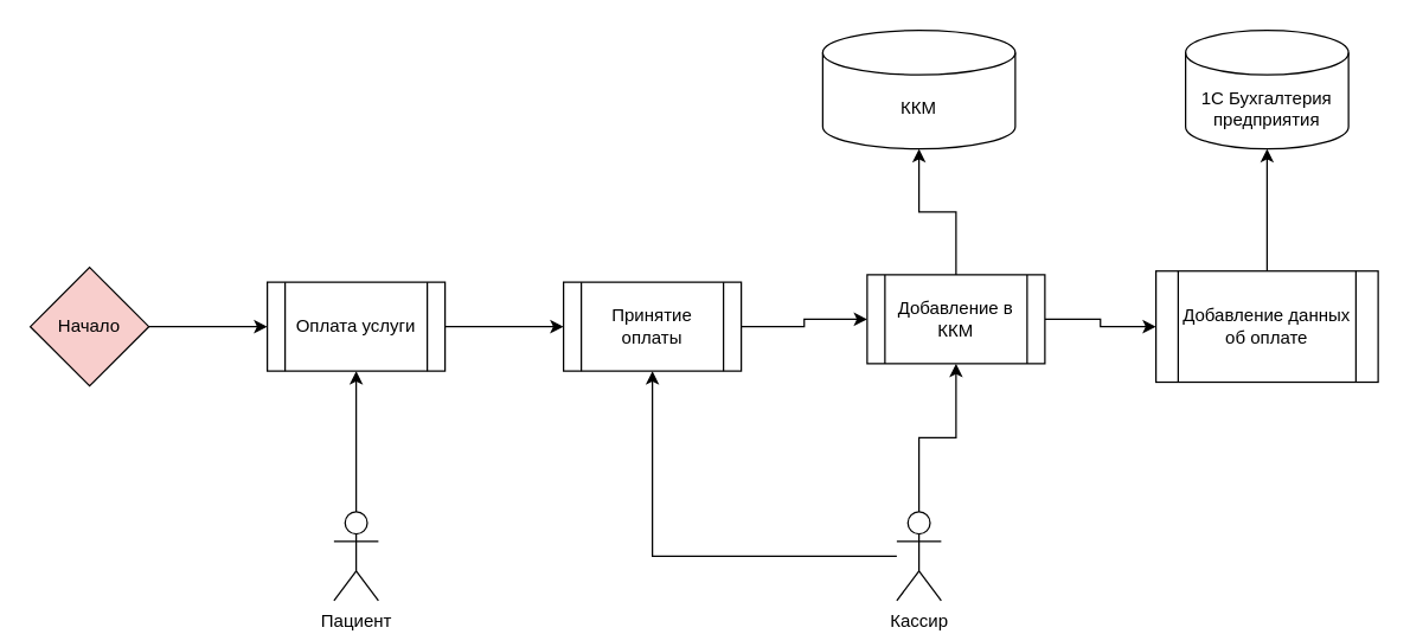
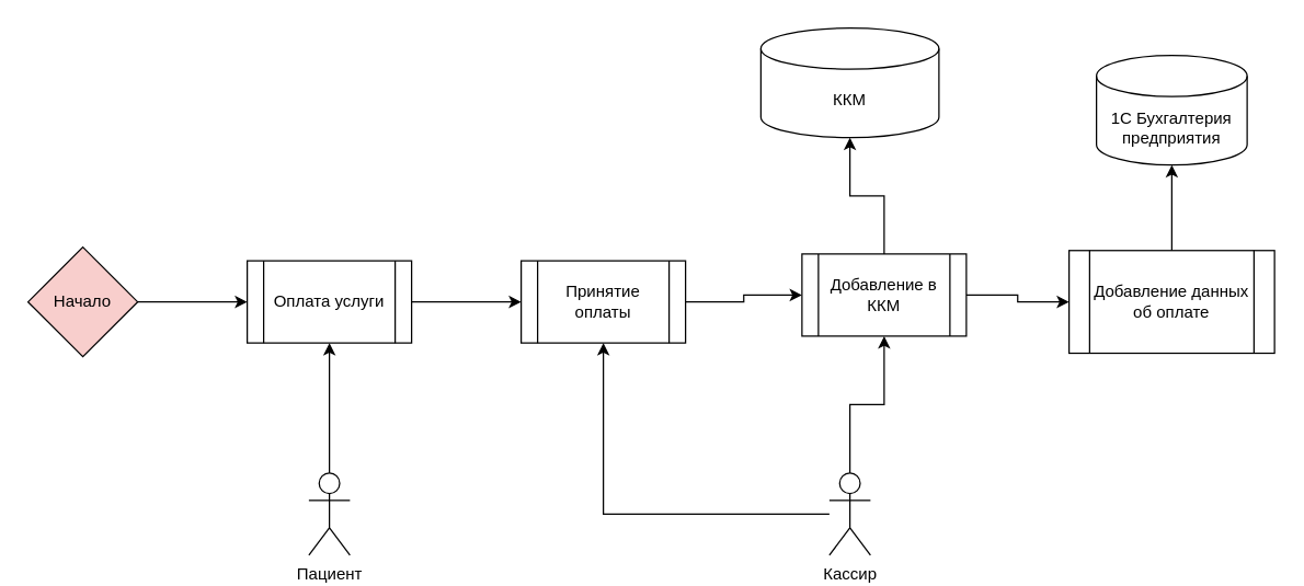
- <mxCell id="11" value="1C Бухгалтерия предприятия" style="shape=cylinder3;whiteSpace=wrap;html=1;boundedLbl=1;backgroundOutline=1;size=15;" vertex="1" parent="1"><mxGeometry x="800" y="20" width="110" height="80" as="geometry" /></mxCell>
+ <mxCell id="11" value="1C Бухгалтерия предприятия" style="shape=cylinder3;whiteSpace=wrap;html=1;boundedLbl=1;backgroundOutline=1;size=15;" vertex="1" parent="1"><mxGeometry x="800" y="40" width="110" height="80" as="geometry" /></mxCell>
